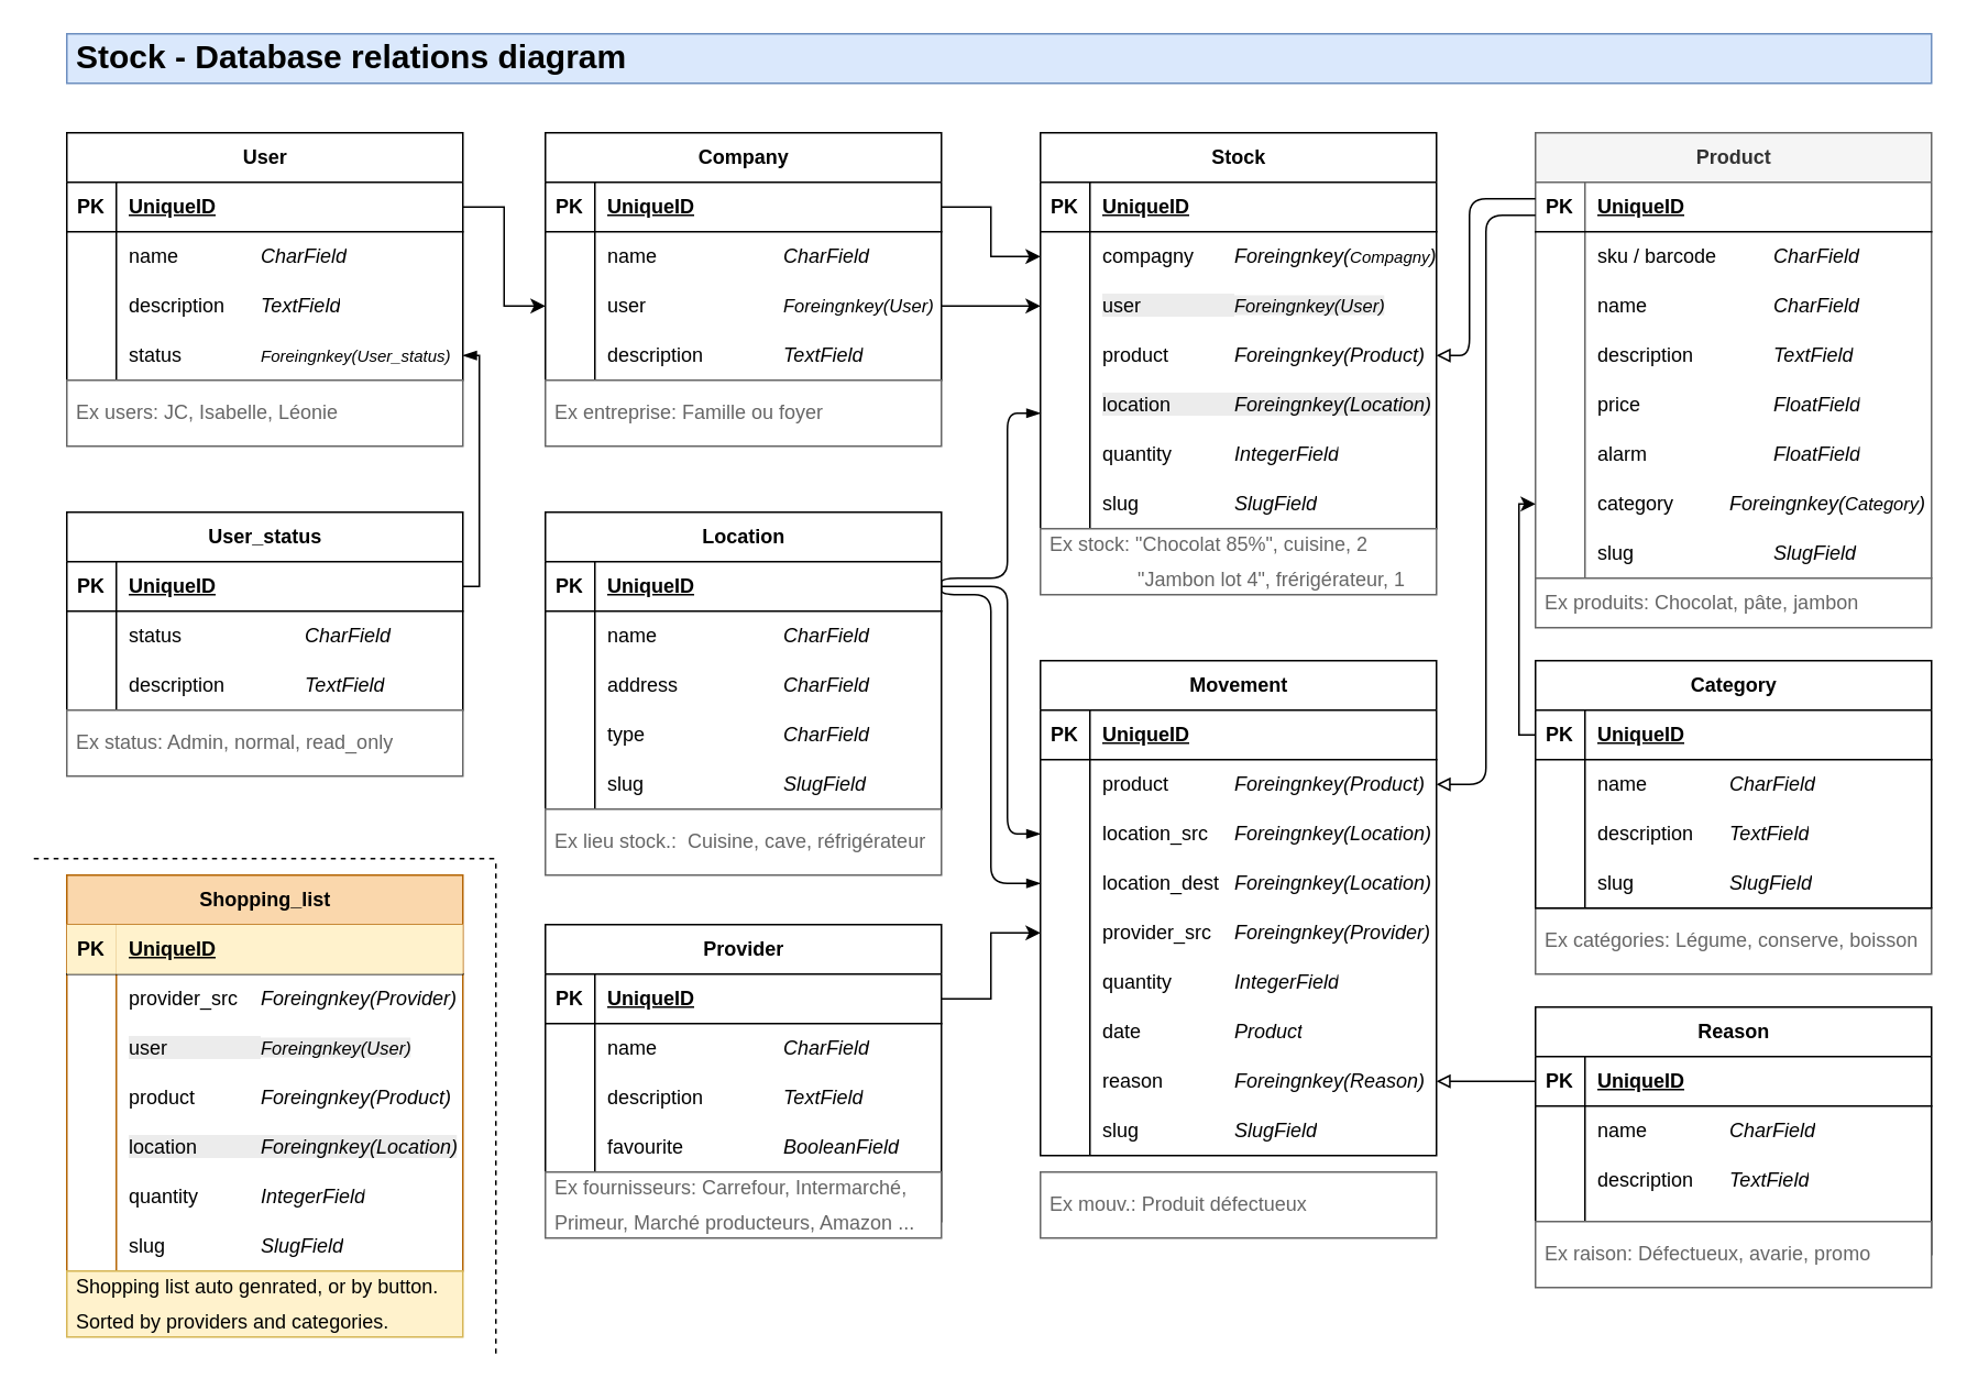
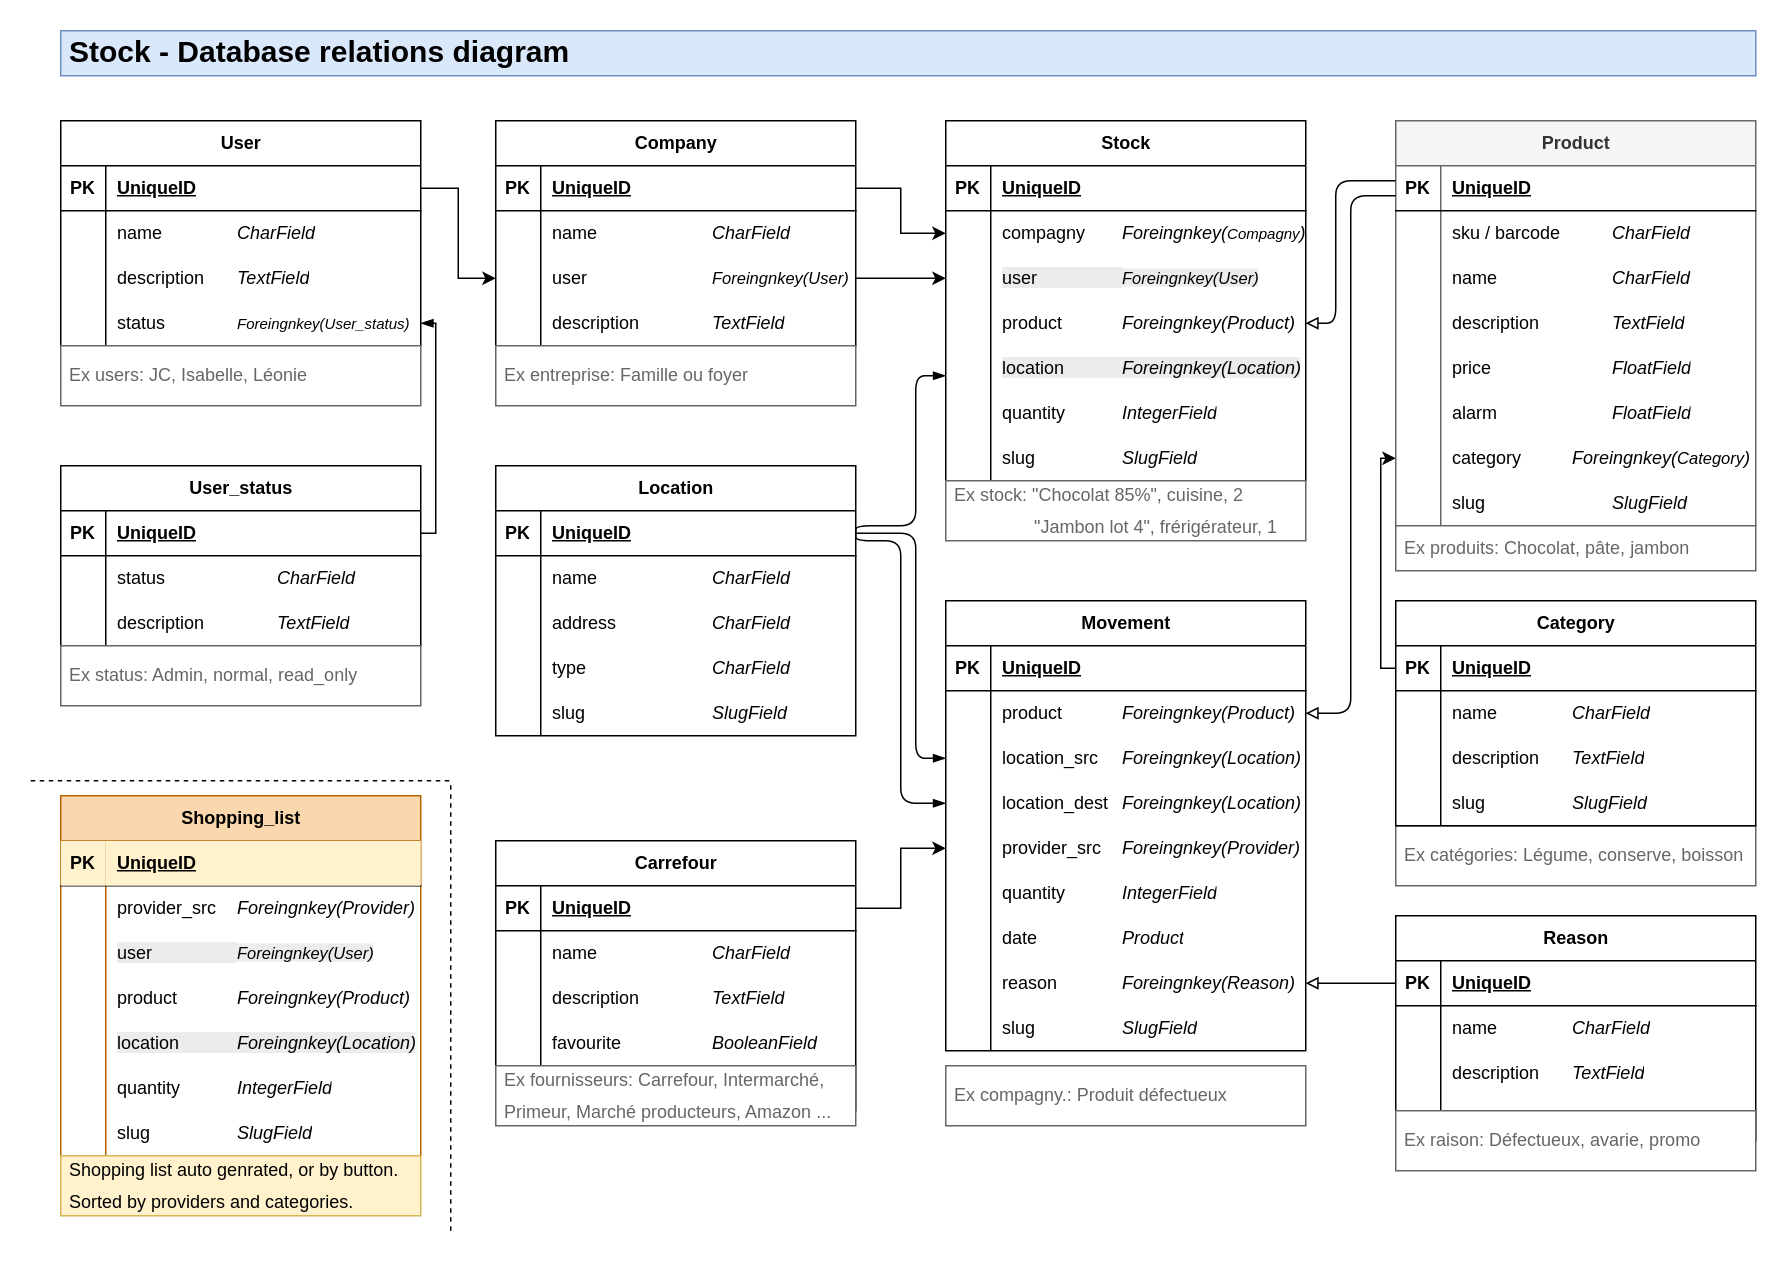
- <mxCell id="128" value="&lt;font style=&quot;font-size: 12px;&quot;&gt;Ex lieu stock.:&amp;nbsp; Cuisine, cave, réfrigérateur&amp;nbsp;&lt;/font&gt;" style="strokeWidth=1;shadow=0;dashed=0;align=center;html=1;shape=mxgraph.mockup.text.textBox;fontColor=#666666;align=left;fontSize=17;spacingLeft=4;spacingTop=-3;whiteSpace=wrap;strokeColor=#666666;mainText=" parent="1" vertex="1"><mxGeometry x="330" y="490" width="240" height="40" as="geometry" /></mxCell>
- <mxCell id="111" value="Provider" style="shape=table;startSize=30;container=1;collapsible=1;childLayout=tableLayout;fixedRows=1;rowLines=0;fontStyle=1;align=center;resizeLast=1;html=1;" parent="1" vertex="1"><mxGeometry x="330" y="560" width="240" height="180" as="geometry" /></mxCell>
+ <mxCell id="111" value="Carrefour" style="shape=table;startSize=30;container=1;collapsible=1;childLayout=tableLayout;fixedRows=1;rowLines=0;fontStyle=1;align=center;resizeLast=1;html=1;" parent="1" vertex="1"><mxGeometry x="330" y="560" width="240" height="180" as="geometry" /></mxCell>
- <mxCell id="131" value="&lt;font style=&quot;font-size: 12px;&quot;&gt;Ex mouv.: Produit défectueux&lt;/font&gt;" style="strokeWidth=1;shadow=0;dashed=0;align=center;html=1;shape=mxgraph.mockup.text.textBox;fontColor=#666666;align=left;fontSize=17;spacingLeft=4;spacingTop=-3;whiteSpace=wrap;strokeColor=#666666;mainText=" parent="1" vertex="1"><mxGeometry x="630" y="710" width="240" height="40" as="geometry" /></mxCell>
+ <mxCell id="131" value="&lt;font style=&quot;font-size: 12px;&quot;&gt;Ex compagny.: Produit défectueux&lt;/font&gt;" style="strokeWidth=1;shadow=0;dashed=0;align=center;html=1;shape=mxgraph.mockup.text.textBox;fontColor=#666666;align=left;fontSize=17;spacingLeft=4;spacingTop=-3;whiteSpace=wrap;strokeColor=#666666;mainText=" parent="1" vertex="1"><mxGeometry x="630" y="710" width="240" height="40" as="geometry" /></mxCell>
